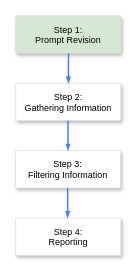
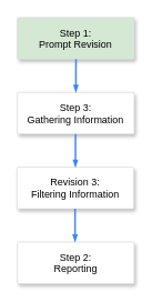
- <mxCell id="3" value="Step 2:&#10;Gathering Information" style="strokeColor=#dddddd;shadow=1;strokeWidth=1;rounded=1;absoluteArcSize=1;arcSize=2;" parent="1" vertex="1"><mxGeometry x="20.5" y="110" width="140.5" height="50" as="geometry" /></mxCell>
+ <mxCell id="3" value="Step 3:&#10;Gathering Information" style="strokeColor=#dddddd;shadow=1;strokeWidth=1;rounded=1;absoluteArcSize=1;arcSize=2;" parent="1" vertex="1"><mxGeometry x="20.5" y="110" width="140.5" height="50" as="geometry" /></mxCell>
- <mxCell id="4" value="Step 3:&#10;Filtering Information" style="strokeColor=#dddddd;shadow=1;strokeWidth=1;rounded=1;absoluteArcSize=1;arcSize=2;" parent="1" vertex="1"><mxGeometry x="20" y="200" width="140.5" height="50" as="geometry" /></mxCell>
+ <mxCell id="4" value="Revision 3:&#10;Filtering Information" style="strokeColor=#dddddd;shadow=1;strokeWidth=1;rounded=1;absoluteArcSize=1;arcSize=2;" parent="1" vertex="1"><mxGeometry x="20" y="200" width="140.5" height="50" as="geometry" /></mxCell>
- <mxCell id="5" value="Step 4:&#10;Reporting" style="strokeColor=#dddddd;shadow=1;strokeWidth=1;rounded=1;absoluteArcSize=1;arcSize=2;" parent="1" vertex="1"><mxGeometry x="20.5" y="290" width="140.5" height="50" as="geometry" /></mxCell>
+ <mxCell id="5" value="Step 2:&#10;Reporting" style="strokeColor=#dddddd;shadow=1;strokeWidth=1;rounded=1;absoluteArcSize=1;arcSize=2;" parent="1" vertex="1"><mxGeometry x="20.5" y="290" width="140.5" height="50" as="geometry" /></mxCell>
